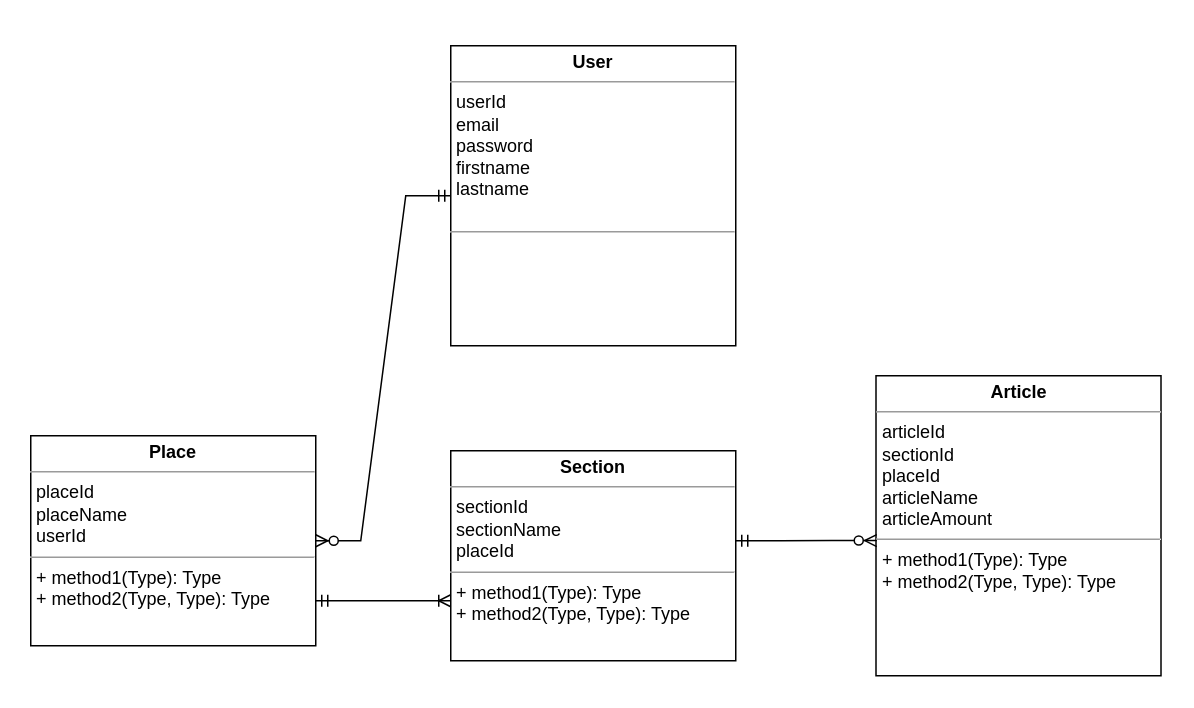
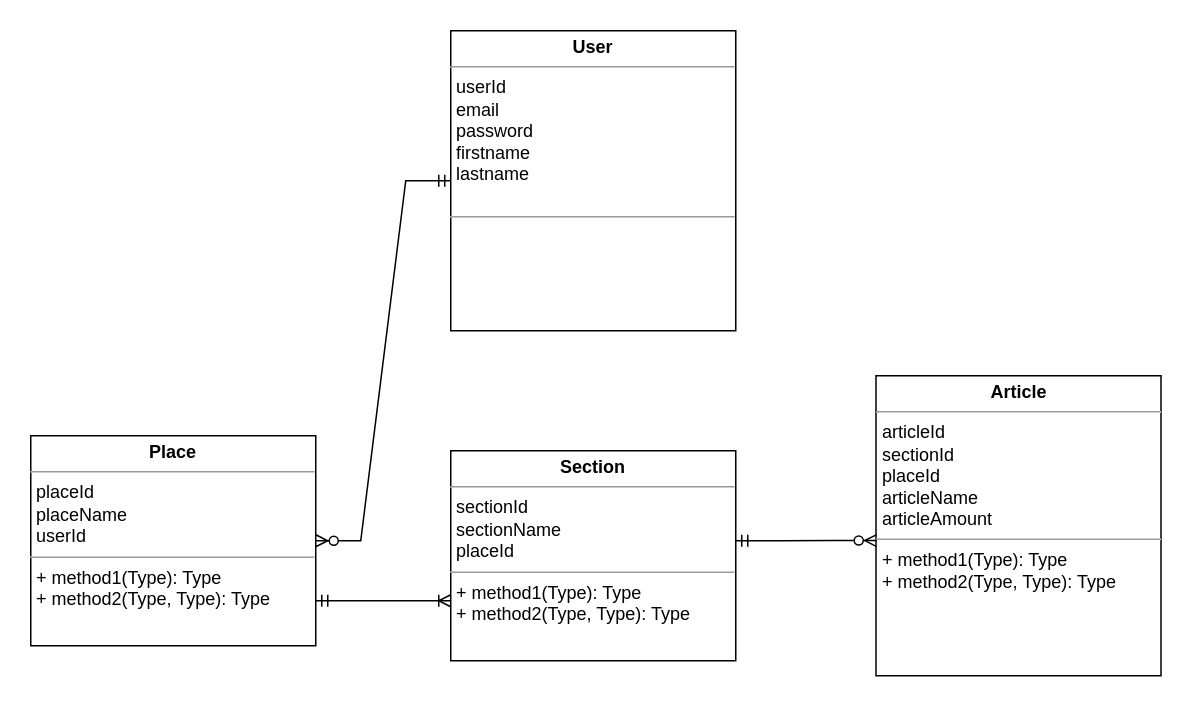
- <mxCell id="2" value="&lt;p style=&quot;margin:0px;margin-top:4px;text-align:center;&quot;&gt;&lt;b style=&quot;&quot;&gt;User&lt;/b&gt;&lt;/p&gt;&lt;hr size=&quot;1&quot;&gt;&lt;p style=&quot;margin:0px;margin-left:4px;&quot;&gt;userId&lt;/p&gt;&lt;p style=&quot;margin:0px;margin-left:4px;&quot;&gt;email&amp;nbsp;&lt;/p&gt;&lt;p style=&quot;margin:0px;margin-left:4px;&quot;&gt;password&lt;/p&gt;&lt;p style=&quot;margin:0px;margin-left:4px;&quot;&gt;firstname&lt;span style=&quot;white-space: pre;&quot;&gt; &lt;/span&gt;&lt;/p&gt;&lt;p style=&quot;margin:0px;margin-left:4px;&quot;&gt;lastname&lt;/p&gt;&lt;p style=&quot;margin:0px;margin-left:4px;&quot;&gt;&lt;br&gt;&lt;/p&gt;&lt;hr size=&quot;1&quot;&gt;&lt;p style=&quot;margin:0px;margin-left:4px;&quot;&gt;&lt;br&gt;&lt;/p&gt;" style="verticalAlign=top;align=left;overflow=fill;fontSize=12;fontFamily=Helvetica;html=1;whiteSpace=wrap;" vertex="1" parent="1"><mxGeometry x="300" y="30" width="190" height="200" as="geometry" /></mxCell>
+ <mxCell id="2" value="&lt;p style=&quot;margin:0px;margin-top:4px;text-align:center;&quot;&gt;&lt;b style=&quot;&quot;&gt;User&lt;/b&gt;&lt;/p&gt;&lt;hr size=&quot;1&quot;&gt;&lt;p style=&quot;margin:0px;margin-left:4px;&quot;&gt;userId&lt;/p&gt;&lt;p style=&quot;margin:0px;margin-left:4px;&quot;&gt;email&amp;nbsp;&lt;/p&gt;&lt;p style=&quot;margin:0px;margin-left:4px;&quot;&gt;password&lt;/p&gt;&lt;p style=&quot;margin:0px;margin-left:4px;&quot;&gt;firstname&lt;span style=&quot;white-space: pre;&quot;&gt; &lt;/span&gt;&lt;/p&gt;&lt;p style=&quot;margin:0px;margin-left:4px;&quot;&gt;lastname&lt;/p&gt;&lt;p style=&quot;margin:0px;margin-left:4px;&quot;&gt;&lt;br&gt;&lt;/p&gt;&lt;hr size=&quot;1&quot;&gt;&lt;p style=&quot;margin:0px;margin-left:4px;&quot;&gt;&lt;br&gt;&lt;/p&gt;" style="verticalAlign=top;align=left;overflow=fill;fontSize=12;fontFamily=Helvetica;html=1;whiteSpace=wrap;" vertex="1" parent="1"><mxGeometry x="300" y="20" width="190" height="200" as="geometry" /></mxCell>
